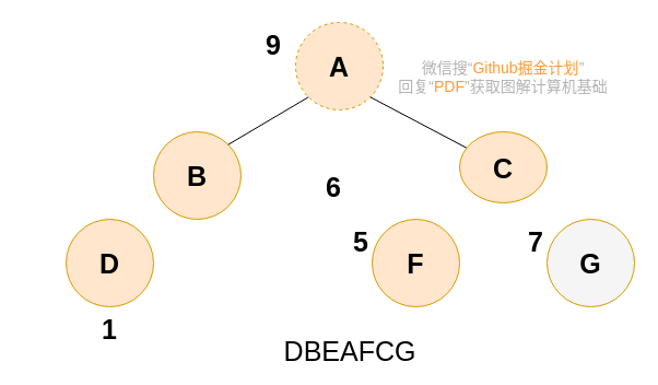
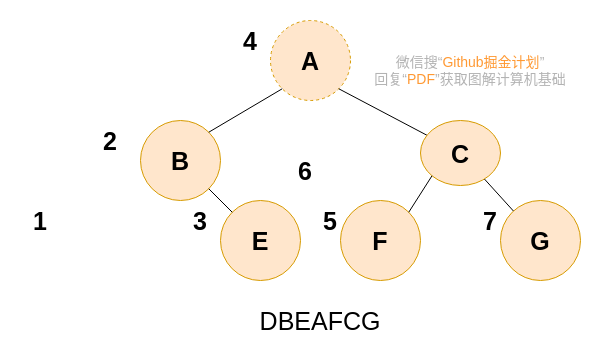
- <mxCell id="12" value="&lt;font style=&quot;font-size: 25px&quot;&gt;&lt;b&gt;9&lt;/b&gt;&lt;/font&gt;" style="text;html=1;strokeColor=none;fillColor=none;align=center;verticalAlign=middle;whiteSpace=wrap;rounded=0;" vertex="1" parent="1"><mxGeometry x="230" y="30" width="40" height="20" as="geometry" /></mxCell>
+ <mxCell id="12" value="&lt;font style=&quot;font-size: 25px&quot;&gt;&lt;b&gt;4&lt;/b&gt;&lt;/font&gt;" style="text;html=1;strokeColor=none;fillColor=none;align=center;verticalAlign=middle;whiteSpace=wrap;rounded=0;" vertex="1" parent="1"><mxGeometry x="230" y="30" width="40" height="20" as="geometry" /></mxCell>
- <mxCell id="24" value="微信搜“&lt;font color=&quot;#ff9933&quot;&gt;Github掘金计划&lt;/font&gt;”&lt;br style=&quot;font-size: 14px&quot;&gt;回复“&lt;font color=&quot;#ff9933&quot;&gt;PDF&lt;/font&gt;”获取图解计算机基础" style="text;html=1;strokeColor=none;fillColor=none;align=center;verticalAlign=middle;whiteSpace=wrap;rounded=0;labelBackgroundColor=none;fontSize=14;fontColor=#B3B3B3;" vertex="1" parent="1"><mxGeometry x="350" y="60" width="220" height="20" as="geometry" /></mxCell>
+ <mxCell id="24" value="微信搜“&lt;font color=&quot;#ff9933&quot;&gt;Github掘金计划&lt;/font&gt;”&lt;br style=&quot;font-size: 14px&quot;&gt;回复“&lt;font color=&quot;#ff9933&quot;&gt;PDF&lt;/font&gt;”获取图解计算机基础" style="text;html=1;strokeColor=none;fillColor=none;align=center;verticalAlign=middle;whiteSpace=wrap;rounded=0;labelBackgroundColor=none;fontSize=14;fontColor=#B3B3B3;" vertex="1" parent="1"><mxGeometry x="360" y="60" width="220" height="20" as="geometry" /></mxCell>
+ <mxCell id="13" value="&lt;font style=&quot;font-size: 25px&quot;&gt;&lt;b&gt;2&lt;/b&gt;&lt;/font&gt;" style="text;html=1;strokeColor=none;fillColor=none;align=center;verticalAlign=middle;whiteSpace=wrap;rounded=0;" vertex="1" parent="1"><mxGeometry x="90" y="130" width="40" height="20" as="geometry" /></mxCell>
+ <mxCell id="18" value="" style="endArrow=none;html=1;entryX=0;entryY=1;entryDx=0;entryDy=0;exitX=1;exitY=0;exitDx=0;exitDy=0;" edge="1" parent="1" source="17" target="4"><mxGeometry width="50" height="50" relative="1" as="geometry"><mxPoint x="541.716" y="243.716" as="sourcePoint" /><mxPoint x="498.284" y="200.284" as="targetPoint" /></mxGeometry></mxCell>
+ <mxCell id="9" value="" style="endArrow=none;html=1;" edge="1" parent="1" source="7" target="4"><mxGeometry width="50" height="50" relative="1" as="geometry"><mxPoint x="361.634" y="211.92" as="sourcePoint" /><mxPoint x="376.284" y="210.284" as="targetPoint" /></mxGeometry></mxCell>
+ <mxCell id="11" value="" style="endArrow=none;html=1;exitX=1;exitY=1;exitDx=0;exitDy=0;entryX=0;entryY=0;entryDx=0;entryDy=0;" edge="1" parent="1" source="5" target="10"><mxGeometry width="50" height="50" relative="1" as="geometry"><mxPoint x="218.284" y="141.716" as="sourcePoint" /><mxPoint x="241.716" y="118.284" as="targetPoint" /></mxGeometry></mxCell>
+ <mxCell id="21" value="&lt;font style=&quot;font-size: 25px&quot;&gt;&lt;b&gt;3&lt;/b&gt;&lt;/font&gt;" style="text;html=1;strokeColor=none;fillColor=none;align=center;verticalAlign=middle;whiteSpace=wrap;rounded=0;" vertex="1" parent="1"><mxGeometry x="180" y="210" width="40" height="20" as="geometry" /></mxCell>
- <mxCell id="6" value="&lt;span style=&quot;font-size: 25px&quot;&gt;&lt;b&gt;D&lt;/b&gt;&lt;/span&gt;" style="ellipse;whiteSpace=wrap;html=1;aspect=fixed;fillColor=#ffe6cc;strokeColor=#d79b00;" vertex="1" parent="1"><mxGeometry x="60" y="200" width="80" height="80" as="geometry" /></mxCell>
+ <mxCell id="10" value="&lt;span style=&quot;font-size: 25px&quot;&gt;&lt;b&gt;E&lt;/b&gt;&lt;/span&gt;" style="ellipse;whiteSpace=wrap;html=1;aspect=fixed;fillColor=#ffe6cc;strokeColor=#d79b00;" vertex="1" parent="1"><mxGeometry x="220" y="200" width="80" height="80" as="geometry" /></mxCell>
- <mxCell id="7" value="&lt;span style=&quot;font-size: 25px&quot;&gt;&lt;b&gt;G&lt;/b&gt;&lt;/span&gt;" style="ellipse;whiteSpace=wrap;html=1;aspect=fixed;fillColor=#f5f5f5;strokeColor=#d79b00;" vertex="1" parent="1"><mxGeometry x="500" y="200" width="80" height="80" as="geometry" /></mxCell>
+ <mxCell id="7" value="&lt;span style=&quot;font-size: 25px&quot;&gt;&lt;b&gt;G&lt;/b&gt;&lt;/span&gt;" style="ellipse;whiteSpace=wrap;html=1;aspect=fixed;fillColor=#ffe6cc;strokeColor=#d79b00;" vertex="1" parent="1"><mxGeometry x="500" y="200" width="80" height="80" as="geometry" /></mxCell>
- <mxCell id="15" value="&lt;font style=&quot;font-size: 25px&quot;&gt;&lt;b&gt;1&lt;/b&gt;&lt;/font&gt;" style="text;html=1;strokeColor=none;fillColor=none;align=center;verticalAlign=middle;whiteSpace=wrap;rounded=0;" vertex="1" parent="1"><mxGeometry x="80" y="290" width="40" height="20" as="geometry" /></mxCell>
+ <mxCell id="15" value="&lt;font style=&quot;font-size: 25px&quot;&gt;&lt;b&gt;1&lt;/b&gt;&lt;/font&gt;" style="text;html=1;strokeColor=none;fillColor=none;align=center;verticalAlign=middle;whiteSpace=wrap;rounded=0;" vertex="1" parent="1"><mxGeometry x="20" y="210" width="40" height="20" as="geometry" /></mxCell>
